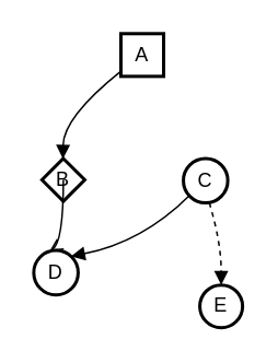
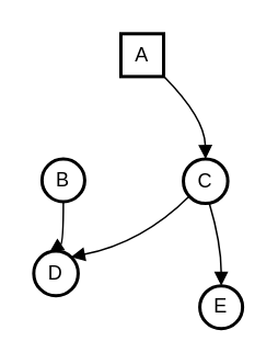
- <mxCell id="7" value="" style="curved=1;startArrow=none;endArrow=block;exitX=0;exitY=0.88;entryX=0.49;entryY=0;" edge="1" parent="1" source="2" target="3"><mxGeometry relative="1" as="geometry"><Array as="points"><mxPoint x="38" y="71" /></Array></mxGeometry></mxCell>
+ <mxCell id="8" value="" style="curved=1;startArrow=none;endArrow=block;exitX=0.99;exitY=0.98;entryX=0.48;entryY=-0.01;" edge="1" parent="1" source="2" target="4"><mxGeometry relative="1" as="geometry"><Array as="points"><mxPoint x="124" y="71" /></Array></mxGeometry></mxCell>
- <mxCell id="3" value="B" style="rhombus;aspect=fixed;strokeWidth=2;whiteSpace=wrap;" vertex="1" parent="1"><mxGeometry x="25" y="96" width="26" height="26" as="geometry" /></mxCell>
+ <mxCell id="3" value="B" style="ellipse;aspect=fixed;strokeWidth=2;whiteSpace=wrap;" vertex="1" parent="1"><mxGeometry x="25" y="96" width="26" height="26" as="geometry" /></mxCell>
- <mxCell id="9" value="" style="curved=1;startArrow=none;endArrow=open;exitX=0.49;exitY=0.99;entryX=0.35;entryY=0.01;" edge="1" parent="1" source="3" target="5"><mxGeometry relative="1" as="geometry"><Array as="points"><mxPoint x="38" y="147" /></Array></mxGeometry></mxCell>
+ <mxCell id="9" value="" style="curved=1;startArrow=none;endArrow=block;exitX=0.49;exitY=0.99;entryX=0.35;entryY=0.01;" edge="1" parent="1" source="3" target="5"><mxGeometry relative="1" as="geometry"><Array as="points"><mxPoint x="38" y="147" /></Array></mxGeometry></mxCell>
- <mxCell id="11" value="" style="curved=1;startArrow=none;endArrow=block;exitX=0.61;exitY=0.97;entryX=0.5;entryY=-0.01;dashed=1;" edge="1" parent="1" source="4" target="6"><mxGeometry relative="1" as="geometry"><Array as="points"><mxPoint x="134" y="147" /></Array></mxGeometry></mxCell>
+ <mxCell id="11" value="" style="curved=1;startArrow=none;endArrow=block;exitX=0.61;exitY=0.97;entryX=0.5;entryY=-0.01;" edge="1" parent="1" source="4" target="6"><mxGeometry relative="1" as="geometry"><Array as="points"><mxPoint x="134" y="147" /></Array></mxGeometry></mxCell>
